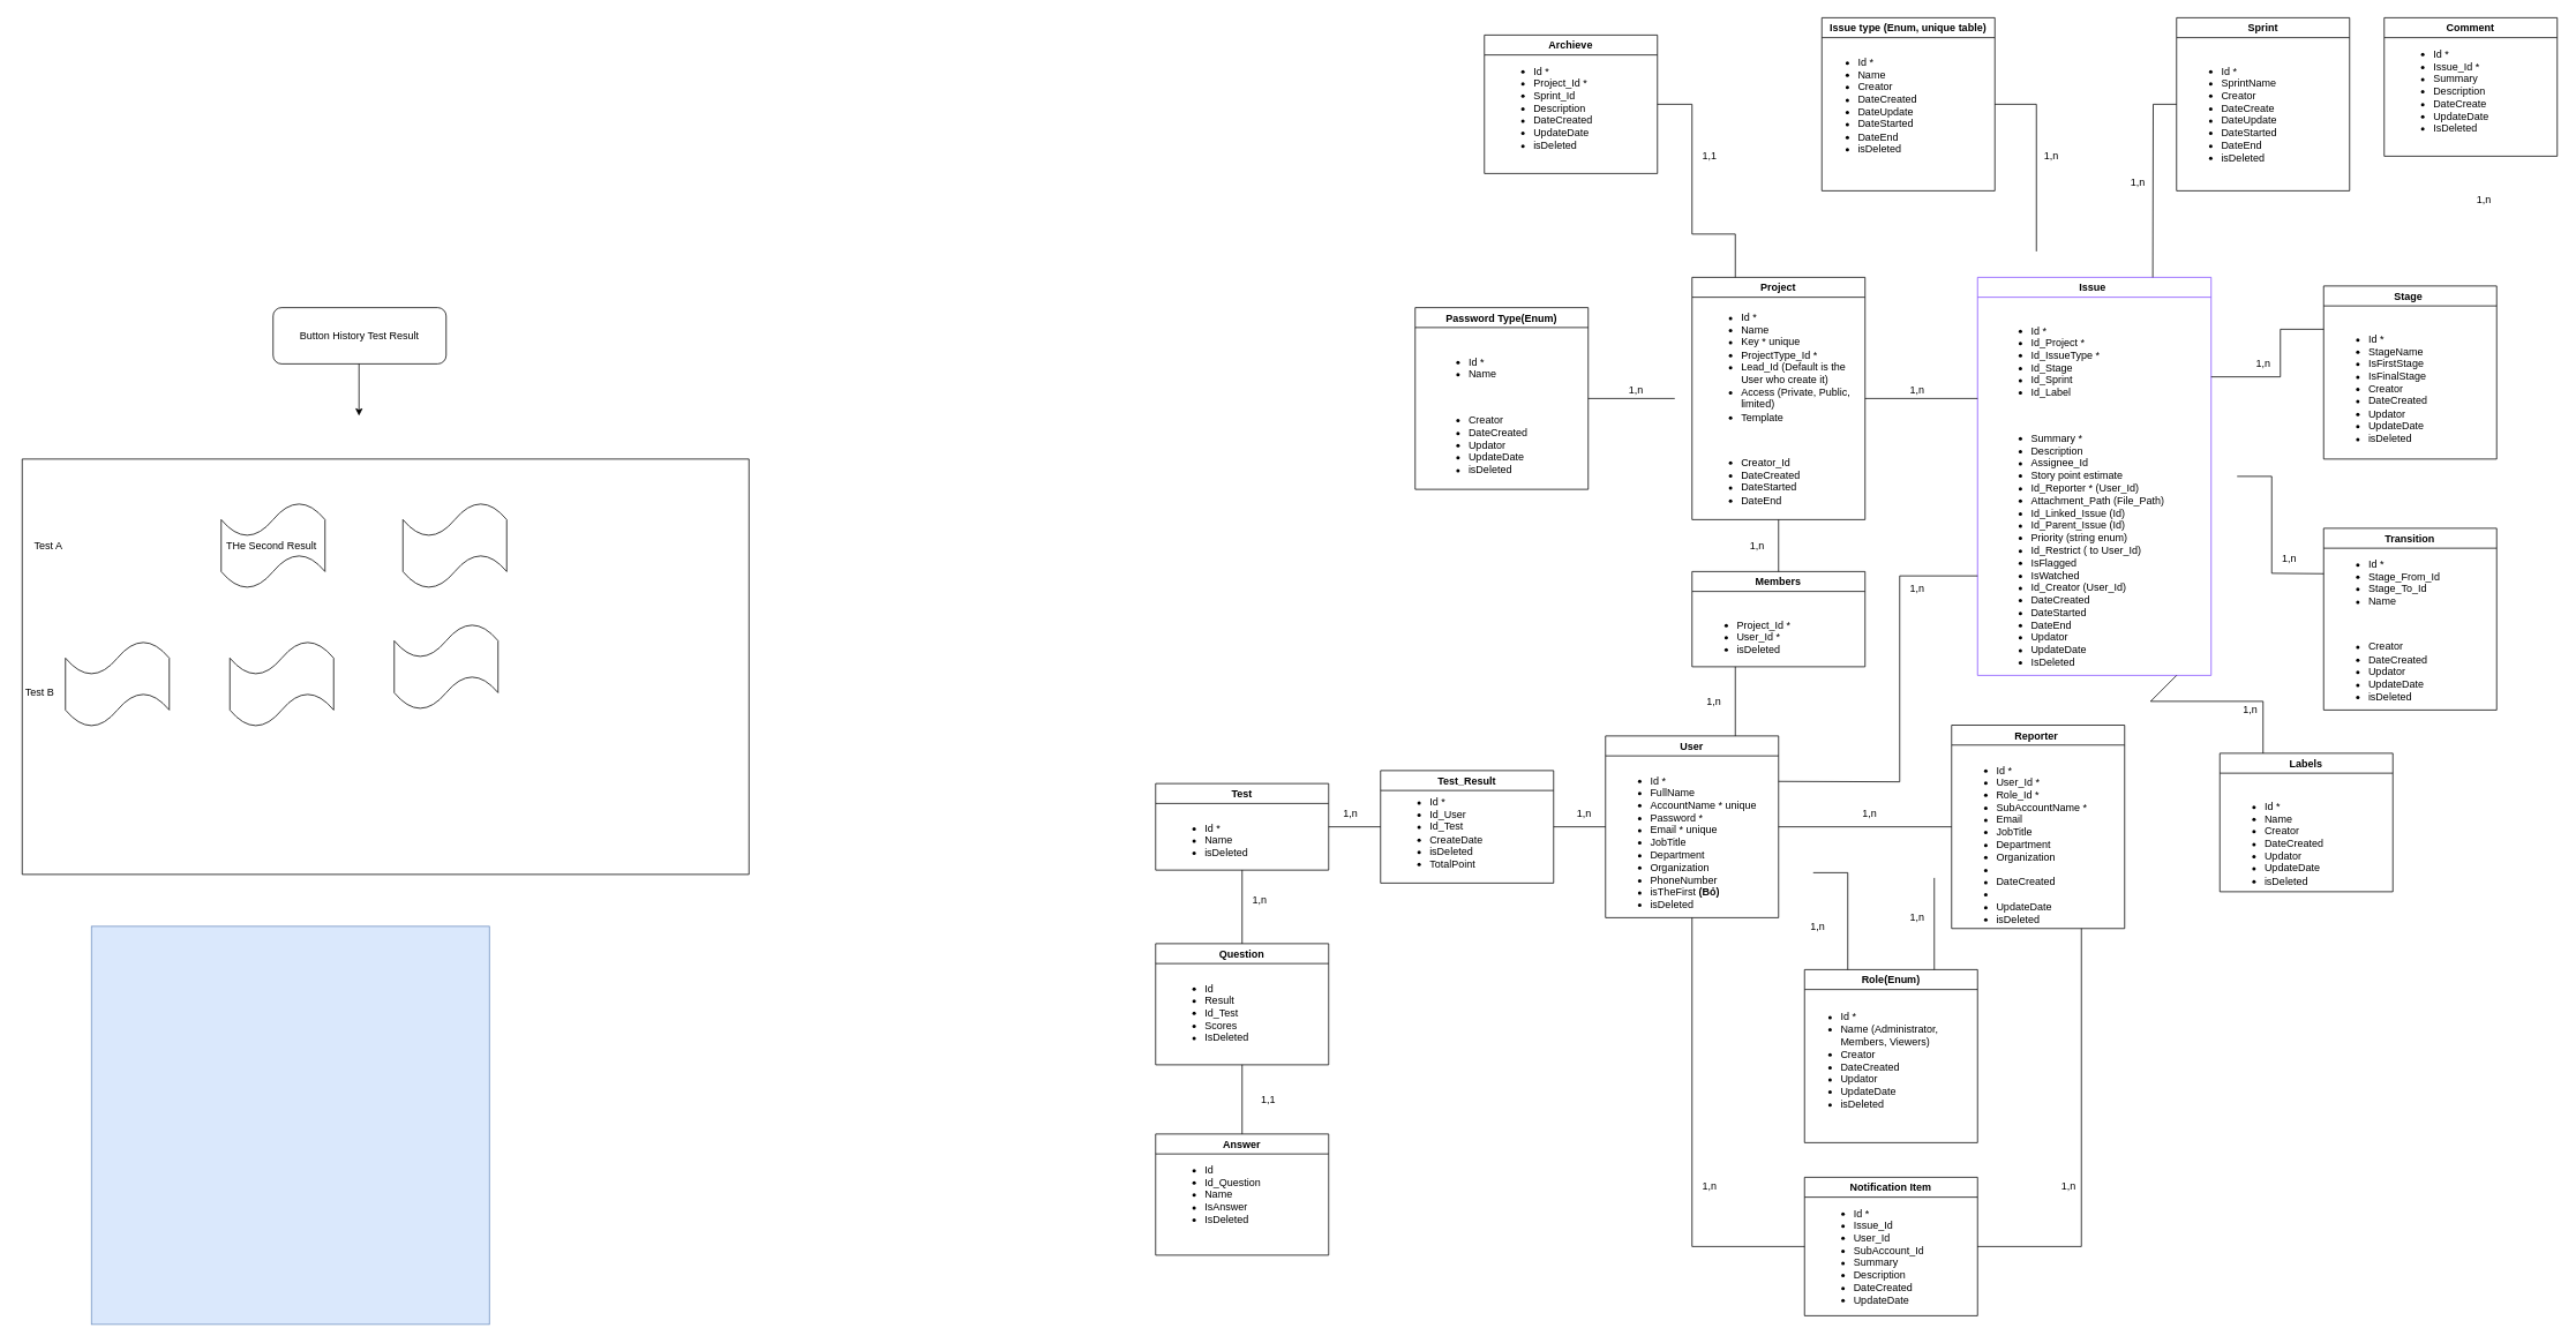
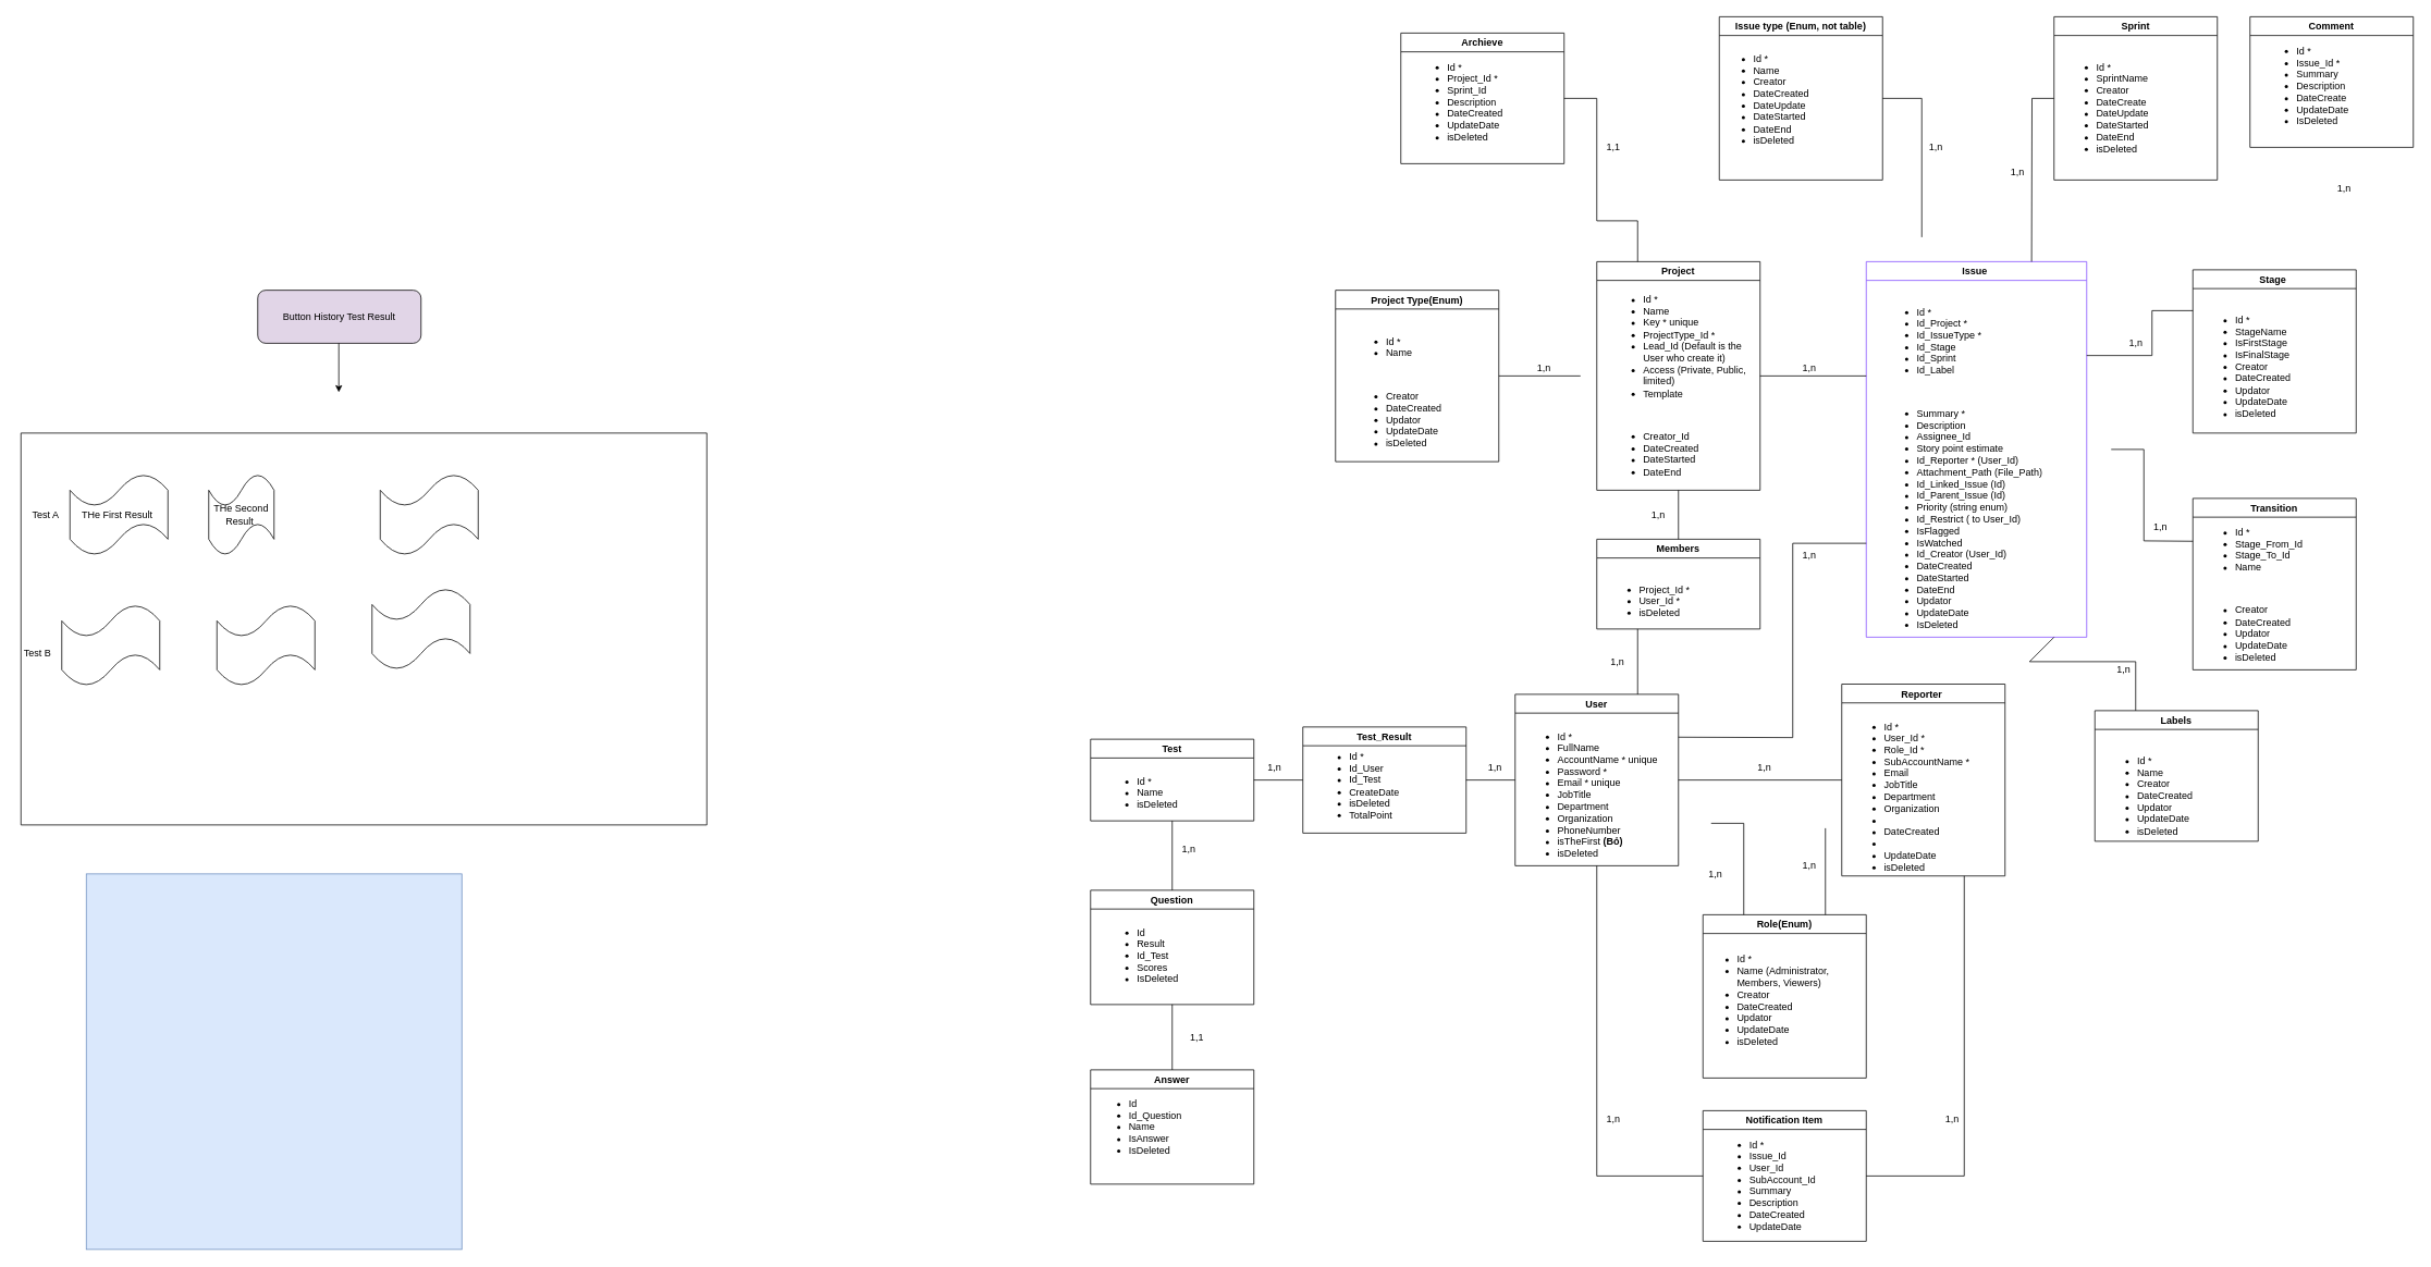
- <mxCell id="4" value="Issue type (Enum, unique table)" style="swimlane;startSize=23;" parent="1" vertex="1"><mxGeometry x="2105" y="20" width="200" height="200" as="geometry" /></mxCell>
+ <mxCell id="4" value="Issue type (Enum, not table)" style="swimlane;startSize=23;" parent="1" vertex="1"><mxGeometry x="2105" y="20" width="200" height="200" as="geometry" /></mxCell>
- <mxCell id="22" value="Password Type(Enum)" style="swimlane;startSize=23;" parent="1" vertex="1"><mxGeometry x="1635" y="355" width="200" height="210" as="geometry" /></mxCell>
+ <mxCell id="22" value="Project Type(Enum)" style="swimlane;startSize=23;" parent="1" vertex="1"><mxGeometry x="1635" y="355" width="200" height="210" as="geometry" /></mxCell>
- <mxCell id="63" value="Button History Test Result" style="rounded=1;whiteSpace=wrap;html=1;" parent="1" vertex="1"><mxGeometry x="315" y="355" width="200" height="65" as="geometry" /></mxCell>
+ <mxCell id="63" value="Button History Test Result" style="rounded=1;whiteSpace=wrap;html=1;fillColor=#e1d5e7;" parent="1" vertex="1"><mxGeometry x="315" y="355" width="200" height="65" as="geometry" /></mxCell>
+ <mxCell id="66" value="THe First Result&amp;nbsp;" style="shape=tape;whiteSpace=wrap;html=1;" parent="65" vertex="1"><mxGeometry x="60" y="50" width="120" height="100" as="geometry" /></mxCell>
- <mxCell id="67" value="&lt;span&gt;THe Second Result&amp;nbsp;&lt;/span&gt;" style="shape=tape;whiteSpace=wrap;html=1;" parent="65" vertex="1"><mxGeometry x="230" y="50" width="120" height="100" as="geometry" /></mxCell>
+ <mxCell id="67" value="&lt;span&gt;THe Second Result&amp;nbsp;&lt;/span&gt;" style="shape=tape;whiteSpace=wrap;html=1;" parent="65" vertex="1"><mxGeometry x="230" y="50" width="80" height="100" as="geometry" /></mxCell>
- <mxCell id="80" value="&lt;ul&gt;&lt;li&gt;Id&lt;/li&gt;&lt;li&gt;Id_Question&lt;/li&gt;&lt;li&gt;Name&lt;/li&gt;&lt;li&gt;IsAnswer&lt;/li&gt;&lt;li&gt;IsDeleted&lt;/li&gt;&lt;/ul&gt;" style="text;strokeColor=none;fillColor=none;html=1;whiteSpace=wrap;verticalAlign=middle;overflow=hidden;" parent="79" vertex="1"><mxGeometry x="15" y="20" width="170" height="100" as="geometry" /></mxCell>
+ <mxCell id="80" value="&lt;ul&gt;&lt;li&gt;Id&lt;/li&gt;&lt;li&gt;Id_Question&lt;/li&gt;&lt;li&gt;Name&lt;/li&gt;&lt;li&gt;IsAnswer&lt;/li&gt;&lt;li&gt;IsDeleted&lt;/li&gt;&lt;/ul&gt;" style="text;strokeColor=none;fillColor=none;html=1;whiteSpace=wrap;verticalAlign=middle;overflow=hidden;" parent="79" vertex="1"><mxGeometry x="5" y="20" width="170" height="100" as="geometry" /></mxCell>
